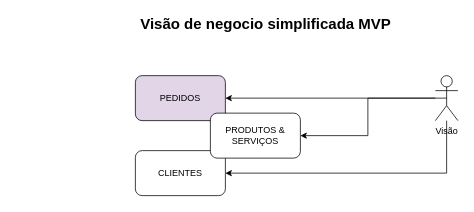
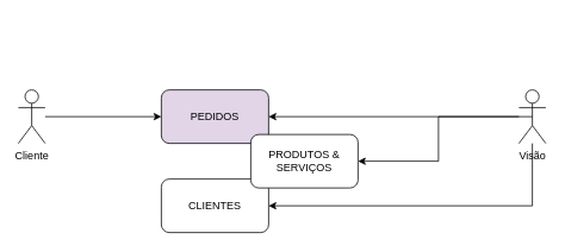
- <mxCell id="11" value="Visão de negocio simplificada MVP" style="text;html=1;strokeColor=none;fillColor=none;align=center;verticalAlign=middle;whiteSpace=wrap;rounded=0;fontStyle=1;fontSize=20;" vertex="1" parent="1"><mxGeometry x="144" y="20" width="420" height="20" as="geometry" /></mxCell>
+ <mxCell id="3" value="Cliente" style="shape=umlActor;verticalLabelPosition=bottom;verticalAlign=top;html=1;outlineConnect=0;" vertex="1" parent="1"><mxGeometry x="20" y="100" width="30" height="60" as="geometry" /></mxCell>
+ <mxCell id="2" style="edgeStyle=orthogonalEdgeStyle;rounded=0;orthogonalLoop=1;jettySize=auto;html=1;entryX=0;entryY=0.5;entryDx=0;entryDy=0;" edge="1" parent="1" source="3" target="8"><mxGeometry relative="1" as="geometry" /></mxCell>
